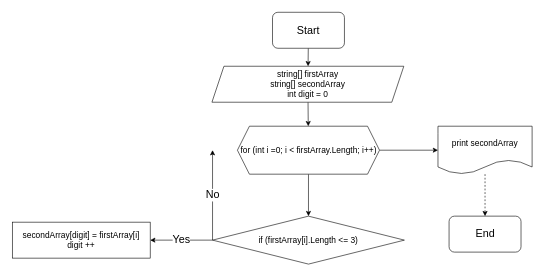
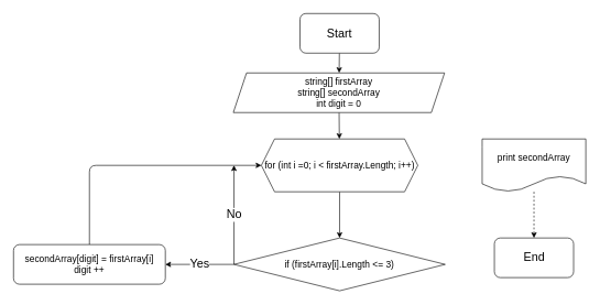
- <mxCell id="8" value="" style="edgeStyle=none;html=1;fontSize=14;" edge="1" parent="1" source="9" target="16"><mxGeometry relative="1" as="geometry" /></mxCell>
+ <mxCell id="13" style="edgeStyle=none;html=1;entryX=0;entryY=0.5;entryDx=0;entryDy=0;fontSize=18;" edge="1" parent="1" source="14" target="9"><mxGeometry relative="1" as="geometry"><Array as="points"><mxPoint x="135" y="250" /></Array></mxGeometry></mxCell>
- <mxCell id="14" value="&lt;font style=&quot;font-size: 14px&quot;&gt;secondArray[digit] = firstArray[i]&lt;br&gt;digit ++&lt;/font&gt;" style="whiteSpace=wrap;html=1;" vertex="1" parent="1"><mxGeometry x="20" y="370" width="230" height="60" as="geometry" /></mxCell>
+ <mxCell id="14" value="&lt;font style=&quot;font-size: 14px&quot;&gt;secondArray[digit] = firstArray[i]&lt;br&gt;digit ++&lt;/font&gt;" style="whiteSpace=wrap;html=1;rounded=1;" vertex="1" parent="1"><mxGeometry x="20" y="370" width="230" height="60" as="geometry" /></mxCell>
